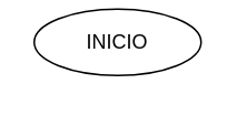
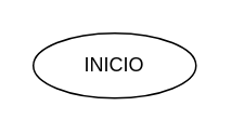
- <mxCell id="2" value="INICIO" style="ellipse;whiteSpace=wrap;html=1;" vertex="1" parent="1"><mxGeometry x="20" y="5" width="100" height="40" as="geometry" /></mxCell>
+ <mxCell id="2" value="INICIO" style="ellipse;whiteSpace=wrap;html=1;" vertex="1" parent="1"><mxGeometry x="20" y="20" width="100" height="40" as="geometry" /></mxCell>
